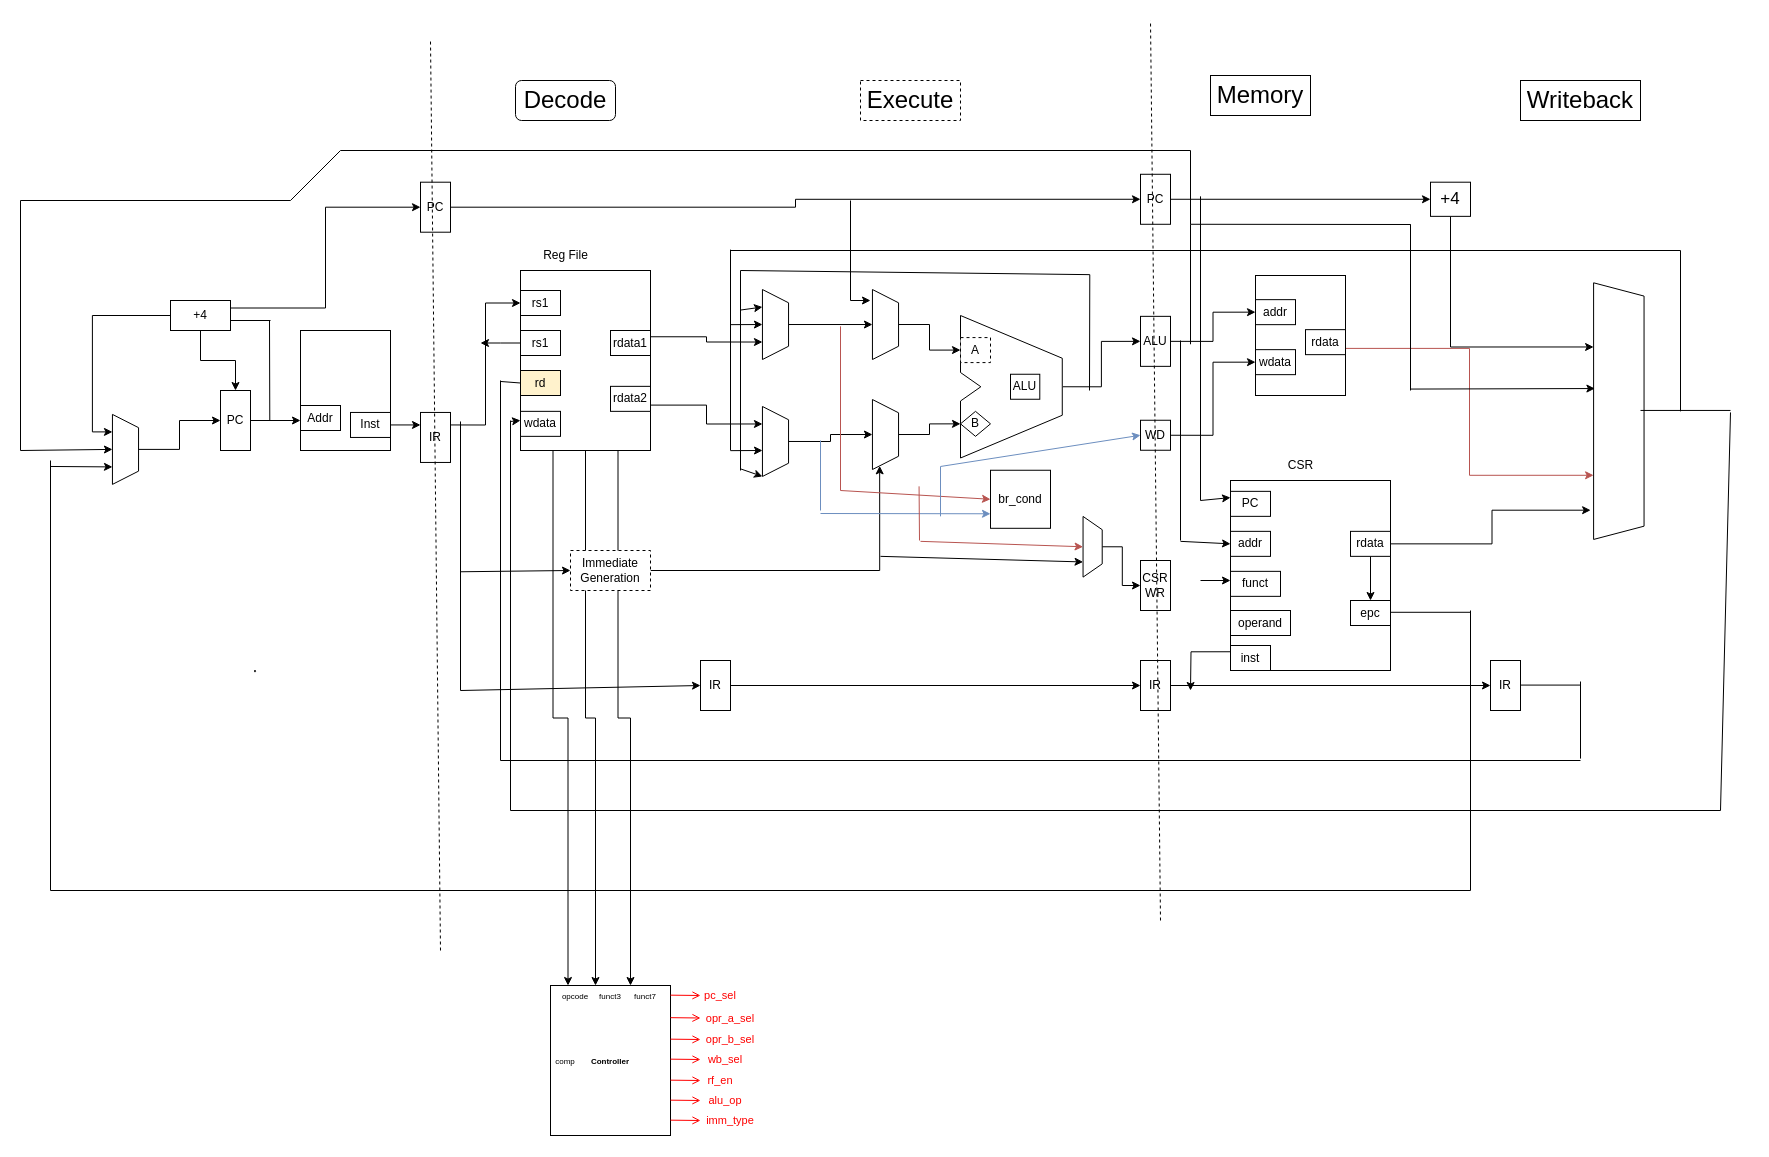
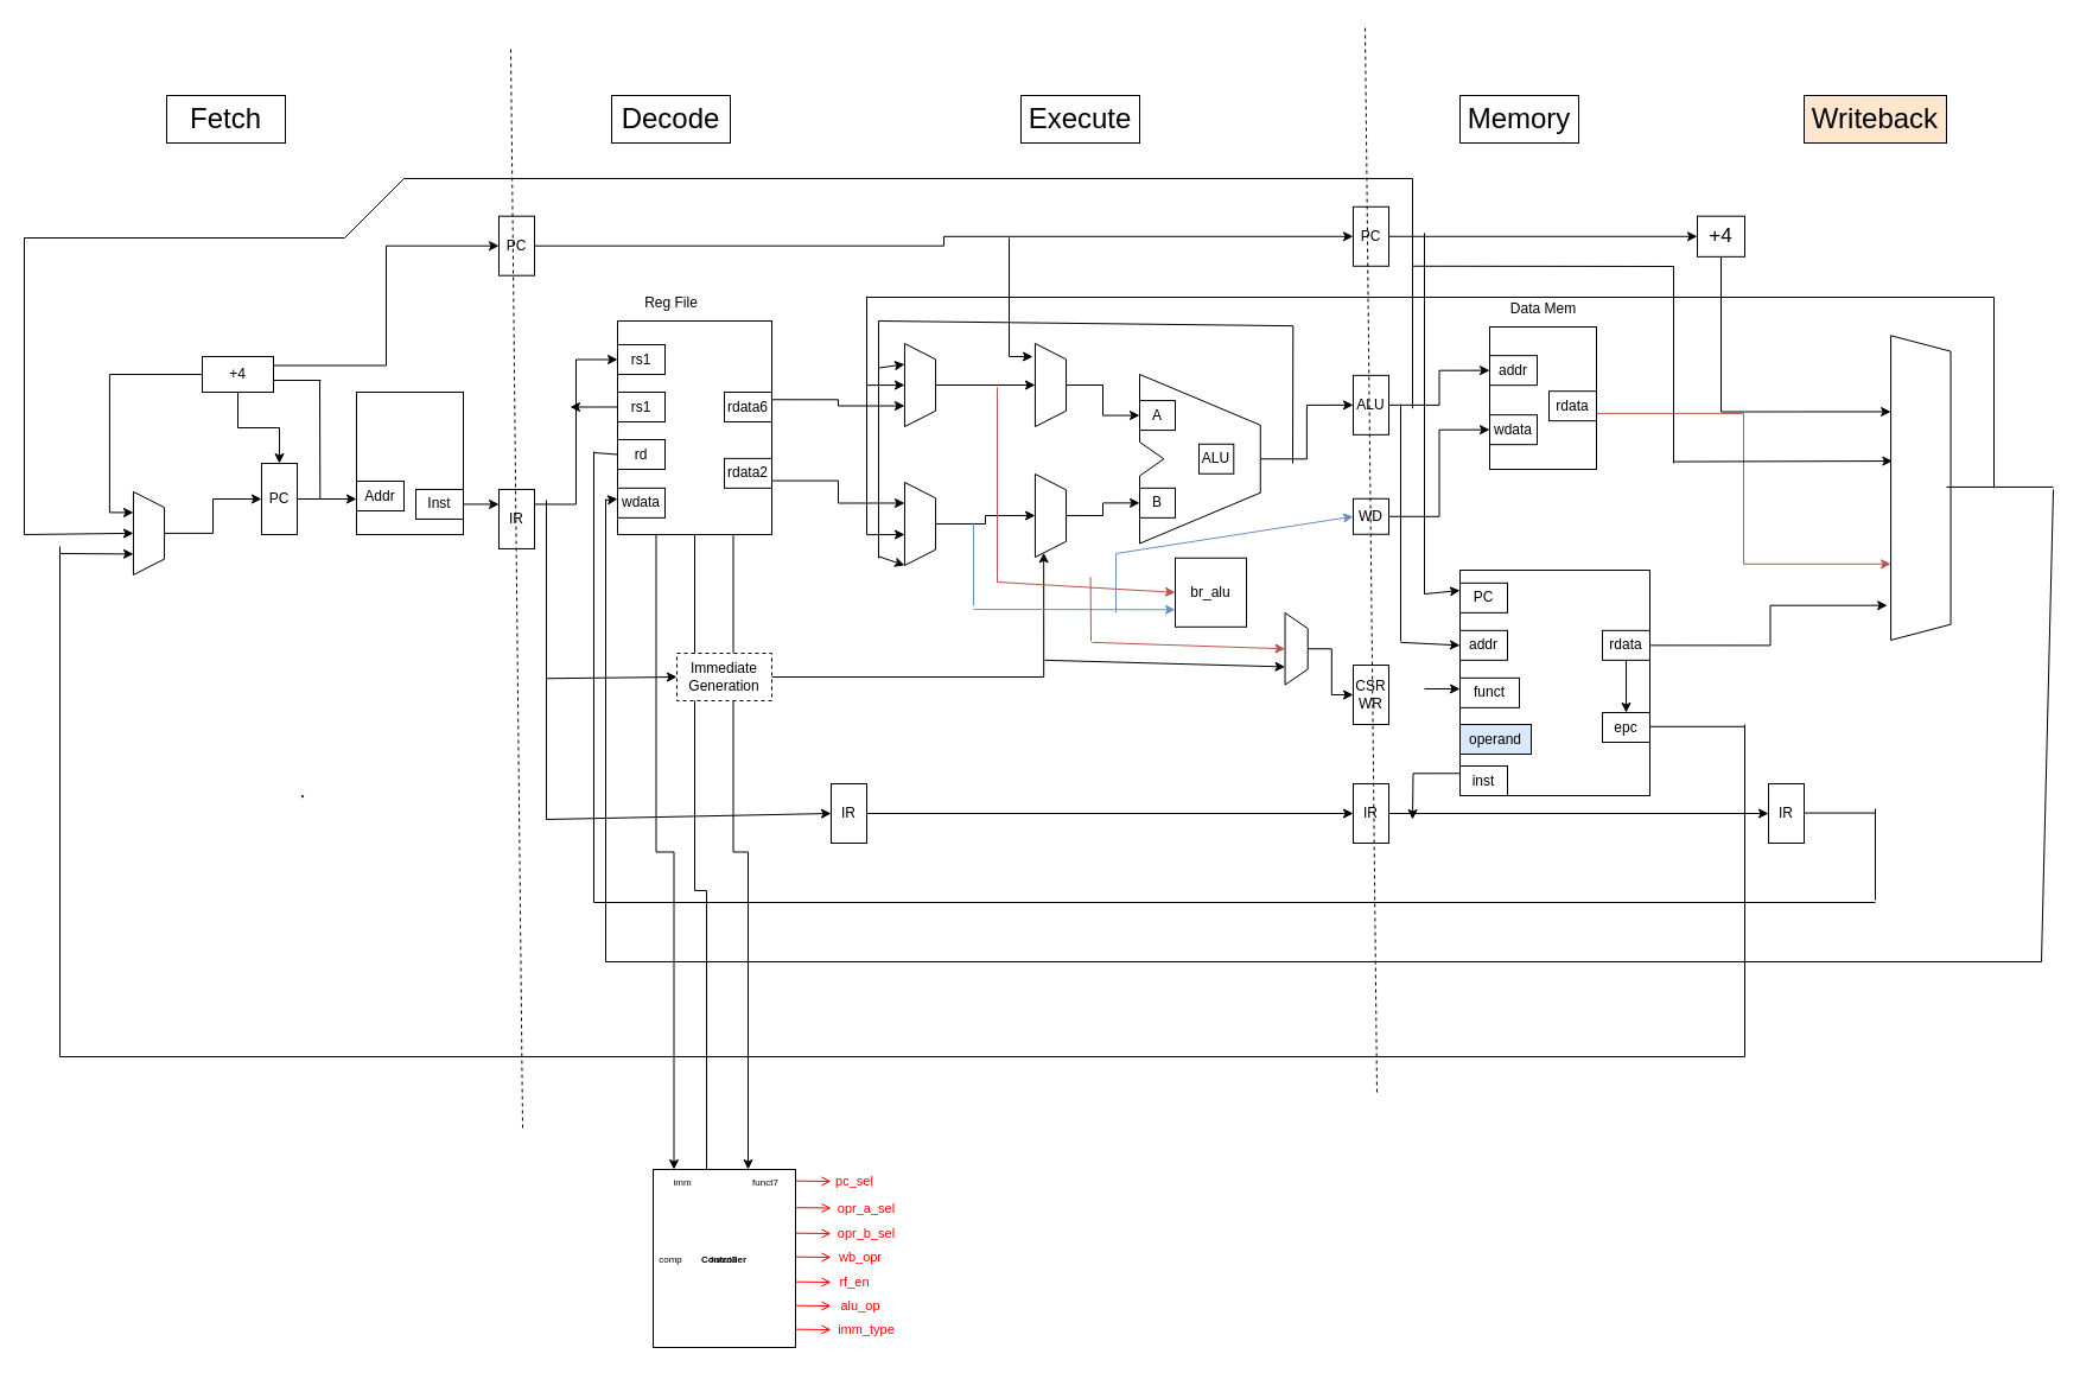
- <mxCell id="41" value="&lt;font style=&quot;font-size: 24px;&quot;&gt;Memory&lt;/font&gt;" style="rounded=0;whiteSpace=wrap;html=1;" vertex="1" parent="1"><mxGeometry x="1210" y="75" width="100" height="40" as="geometry" /></mxCell>
+ <mxCell id="41" value="&lt;font style=&quot;font-size: 24px;&quot;&gt;Memory&lt;/font&gt;" style="rounded=0;whiteSpace=wrap;html=1;" vertex="1" parent="1"><mxGeometry x="1230" y="80" width="100" height="40" as="geometry" /></mxCell>
+ <mxCell id="38" value="&lt;font style=&quot;font-size: 24px;&quot;&gt;Fetch&lt;/font&gt;" style="rounded=0;whiteSpace=wrap;html=1;" vertex="1" parent="1"><mxGeometry x="140" y="80" width="100" height="40" as="geometry" /></mxCell>
- <mxCell id="39" value="&lt;font style=&quot;font-size: 24px;&quot;&gt;Decode&lt;/font&gt;" style="whiteSpace=wrap;html=1;rounded=1;" vertex="1" parent="1"><mxGeometry x="515" y="80" width="100" height="40" as="geometry" /></mxCell>
+ <mxCell id="39" value="&lt;font style=&quot;font-size: 24px;&quot;&gt;Decode&lt;/font&gt;" style="rounded=0;whiteSpace=wrap;html=1;" vertex="1" parent="1"><mxGeometry x="515" y="80" width="100" height="40" as="geometry" /></mxCell>
- <mxCell id="40" value="&lt;font style=&quot;font-size: 24px;&quot;&gt;Execute&lt;/font&gt;" style="rounded=0;whiteSpace=wrap;html=1;dashed=1;" vertex="1" parent="1"><mxGeometry x="860" y="80" width="100" height="40" as="geometry" /></mxCell>
+ <mxCell id="40" value="&lt;font style=&quot;font-size: 24px;&quot;&gt;Execute&lt;/font&gt;" style="rounded=0;whiteSpace=wrap;html=1;" vertex="1" parent="1"><mxGeometry x="860" y="80" width="100" height="40" as="geometry" /></mxCell>
- <mxCell id="42" value="&lt;font style=&quot;font-size: 24px;&quot;&gt;Writeback&lt;/font&gt;" style="rounded=0;whiteSpace=wrap;html=1;" vertex="1" parent="1"><mxGeometry x="1520" y="80" width="120" height="40" as="geometry" /></mxCell>
+ <mxCell id="42" value="&lt;font style=&quot;font-size: 24px;&quot;&gt;Writeback&lt;/font&gt;" style="rounded=0;whiteSpace=wrap;html=1;fillColor=#ffe6cc;" vertex="1" parent="1"><mxGeometry x="1520" y="80" width="120" height="40" as="geometry" /></mxCell>
+ <mxCell id="13" value="Data Mem" style="text;html=1;align=center;verticalAlign=middle;resizable=0;points=[];autosize=1;strokeColor=none;fillColor=none;" vertex="1" parent="1"><mxGeometry x="1260" y="245" width="80" height="30" as="geometry" /></mxCell>
- <mxCell id="54" value="rdata1" style="rounded=0;whiteSpace=wrap;html=1;" vertex="1" parent="1"><mxGeometry x="610" y="330" width="40" height="25" as="geometry" /></mxCell>
+ <mxCell id="54" value="rdata6" style="rounded=0;whiteSpace=wrap;html=1;" vertex="1" parent="1"><mxGeometry x="610" y="330" width="40" height="25" as="geometry" /></mxCell>
- <mxCell id="67" value="A" style="rounded=0;whiteSpace=wrap;html=1;dashed=1;" vertex="1" parent="1"><mxGeometry x="960" y="337.08" width="30" height="25" as="geometry" /></mxCell>
+ <mxCell id="67" value="A" style="rounded=0;whiteSpace=wrap;html=1;" vertex="1" parent="1"><mxGeometry x="960" y="337.08" width="30" height="25" as="geometry" /></mxCell>
- <mxCell id="51" value="rd" style="rounded=0;whiteSpace=wrap;html=1;fillColor=#fff2cc;" vertex="1" parent="1"><mxGeometry x="520" y="370" width="40" height="25" as="geometry" /></mxCell>
+ <mxCell id="51" value="rd" style="rounded=0;whiteSpace=wrap;html=1;" vertex="1" parent="1"><mxGeometry x="520" y="370" width="40" height="25" as="geometry" /></mxCell>
- <mxCell id="69" value="B" style="rhombus;whiteSpace=wrap;html=1;" vertex="1" parent="1"><mxGeometry x="960" y="410.85" width="30" height="25" as="geometry" /></mxCell>
+ <mxCell id="69" value="B" style="rounded=0;whiteSpace=wrap;html=1;" vertex="1" parent="1"><mxGeometry x="960" y="410.85" width="30" height="25" as="geometry" /></mxCell>
- <mxCell id="12" value="CSR" style="text;html=1;align=center;verticalAlign=middle;resizable=0;points=[];autosize=1;strokeColor=none;fillColor=none;" vertex="1" parent="1"><mxGeometry x="1275" y="450" width="50" height="30" as="geometry" /></mxCell>
- <mxCell id="75" value="br_cond" style="rounded=0;whiteSpace=wrap;html=1;" vertex="1" parent="1"><mxGeometry x="990" y="469.75" width="60" height="58.05" as="geometry" /></mxCell>
+ <mxCell id="75" value="br_alu" style="rounded=0;whiteSpace=wrap;html=1;" vertex="1" parent="1"><mxGeometry x="990" y="469.75" width="60" height="58.05" as="geometry" /></mxCell>
- <mxCell id="83" value="operand" style="rounded=0;whiteSpace=wrap;html=1;" vertex="1" parent="1"><mxGeometry x="1230" y="610" width="60" height="25" as="geometry" /></mxCell>
+ <mxCell id="83" value="operand" style="rounded=0;whiteSpace=wrap;html=1;fillColor=#dae8fc;" vertex="1" parent="1"><mxGeometry x="1230" y="610" width="60" height="25" as="geometry" /></mxCell>
- <mxCell id="148" value="&lt;font style=&quot;font-size: 8px;&quot;&gt;opcode&lt;/font&gt;" style="text;html=1;strokeColor=none;fillColor=none;align=center;verticalAlign=middle;whiteSpace=wrap;rounded=0;" vertex="1" parent="1"><mxGeometry x="560" y="985" width="30" height="20" as="geometry" /></mxCell>
+ <mxCell id="148" value="&lt;font style=&quot;font-size: 8px;&quot;&gt;imm&lt;/font&gt;" style="text;html=1;strokeColor=none;fillColor=none;align=center;verticalAlign=middle;whiteSpace=wrap;rounded=0;" vertex="1" parent="1"><mxGeometry x="560" y="985" width="30" height="20" as="geometry" /></mxCell>
- <mxCell id="149" value="&lt;font style=&quot;font-size: 8px;&quot;&gt;funct3&lt;/font&gt;" style="text;html=1;strokeColor=none;fillColor=none;align=center;verticalAlign=middle;whiteSpace=wrap;rounded=0;" vertex="1" parent="1"><mxGeometry x="595" y="985" width="30" height="20" as="geometry" /></mxCell>
+ <mxCell id="149" value="&lt;font style=&quot;font-size: 8px;&quot;&gt;funct3&lt;/font&gt;" style="text;html=1;strokeColor=none;fillColor=none;align=center;verticalAlign=middle;whiteSpace=wrap;rounded=0;" vertex="1" parent="1"><mxGeometry x="595" y="1050" width="30" height="20" as="geometry" /></mxCell>
- <mxCell id="159" value="&lt;font color=&quot;#ff0000&quot;&gt;wb_sel&lt;/font&gt;" style="text;html=1;strokeColor=none;fillColor=none;align=center;verticalAlign=middle;whiteSpace=wrap;rounded=0;fontSize=11;fontFamily=Helvetica;fontColor=default;" vertex="1" parent="1"><mxGeometry x="700" y="1044" width="50" height="30" as="geometry" /></mxCell>
+ <mxCell id="159" value="&lt;font color=&quot;#ff0000&quot;&gt;wb_opr&lt;/font&gt;" style="text;html=1;strokeColor=none;fillColor=none;align=center;verticalAlign=middle;whiteSpace=wrap;rounded=0;fontSize=11;fontFamily=Helvetica;fontColor=default;" vertex="1" parent="1"><mxGeometry x="700" y="1044" width="50" height="30" as="geometry" /></mxCell>
